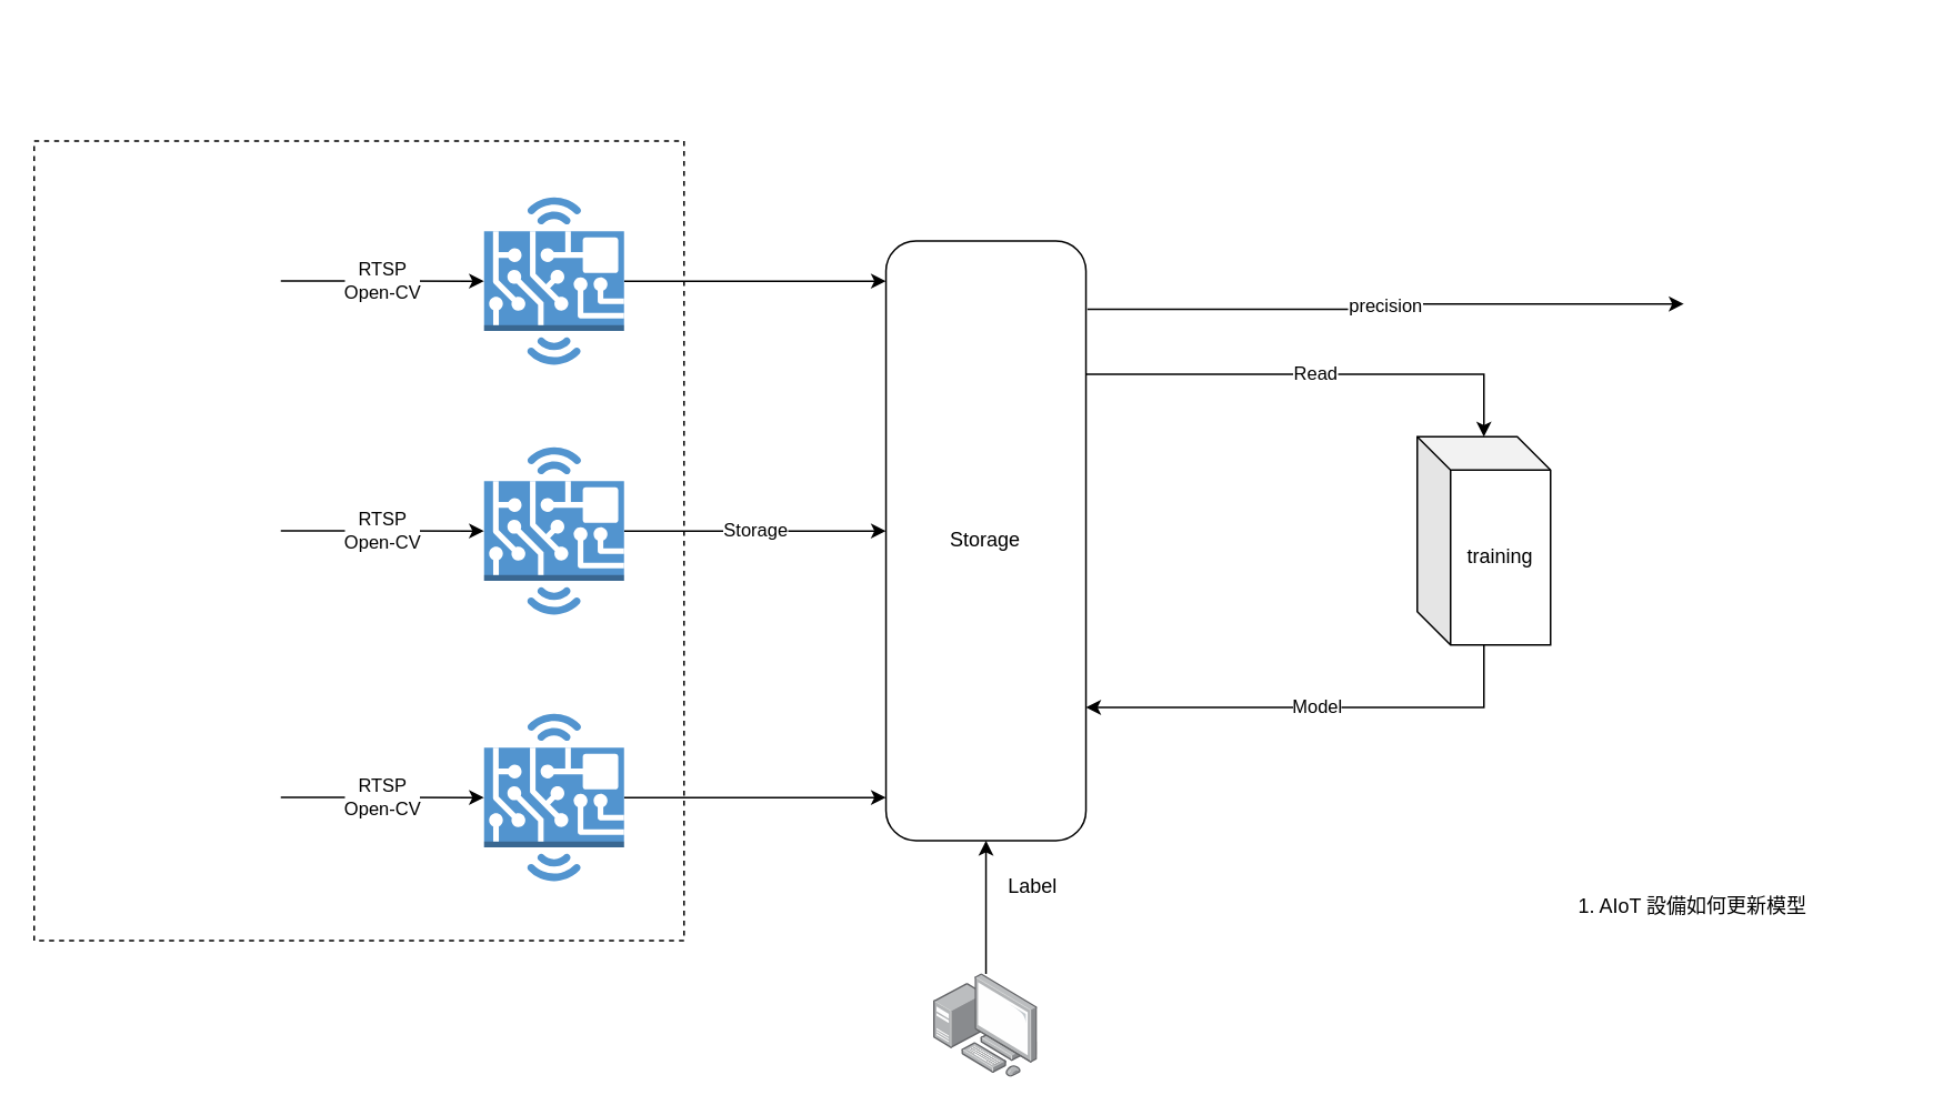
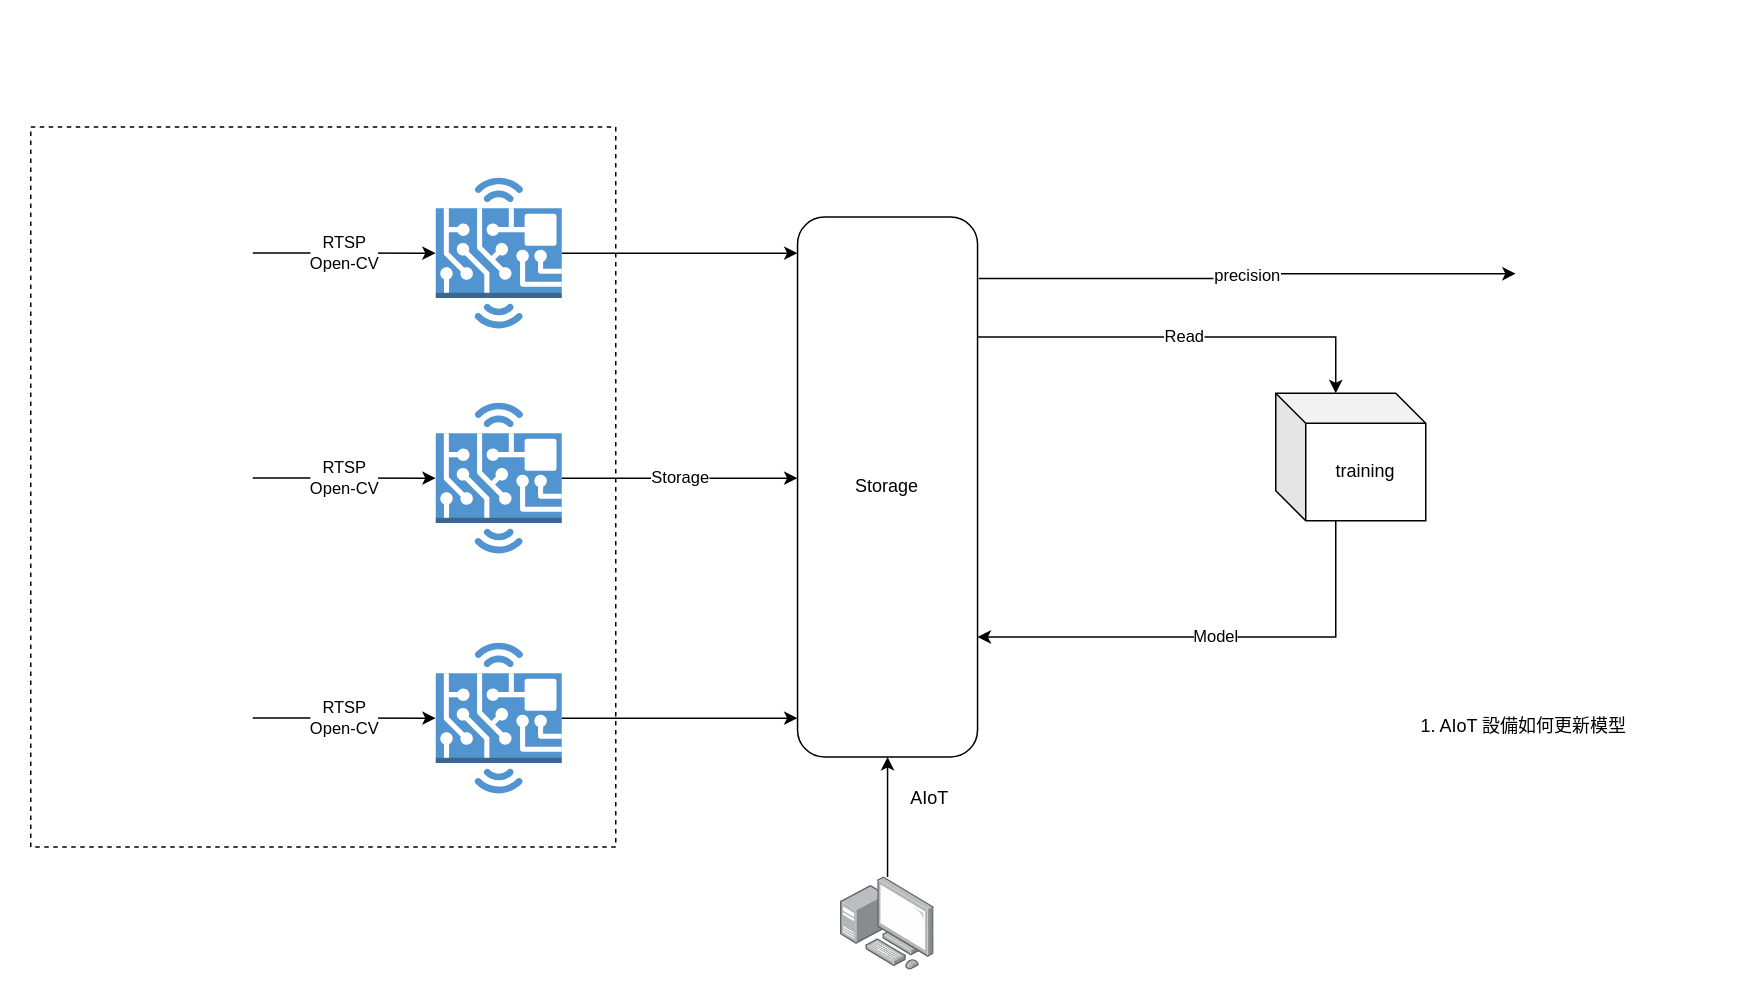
- <mxCell id="20" value="training" style="shape=cube;whiteSpace=wrap;html=1;boundedLbl=1;backgroundOutline=1;darkOpacity=0.05;darkOpacity2=0.1;" vertex="1" parent="1"><mxGeometry x="850" y="261.5" width="80" height="125" as="geometry" /></mxCell>
+ <mxCell id="20" value="training" style="shape=cube;whiteSpace=wrap;html=1;boundedLbl=1;backgroundOutline=1;darkOpacity=0.05;darkOpacity2=0.1;" vertex="1" parent="1"><mxGeometry x="850" y="261.5" width="100" height="85" as="geometry" /></mxCell>
- <mxCell id="23" value="Label" style="text;html=1;align=center;verticalAlign=middle;resizable=0;points=[];autosize=1;" vertex="1" parent="1"><mxGeometry x="598.8" y="522" width="40" height="20" as="geometry" /></mxCell>
+ <mxCell id="23" value="AIoT" style="text;html=1;align=center;verticalAlign=middle;resizable=0;points=[];autosize=1;" vertex="1" parent="1"><mxGeometry x="598.8" y="522" width="40" height="20" as="geometry" /></mxCell>
- <mxCell id="25" value="1. AIoT 設備如何更新模型" style="text;html=1;align=center;verticalAlign=middle;resizable=0;points=[];autosize=1;" vertex="1" parent="1"><mxGeometry x="940" y="534" width="150" height="20" as="geometry" /></mxCell>
+ <mxCell id="25" value="1. AIoT 設備如何更新模型" style="text;html=1;align=center;verticalAlign=middle;resizable=0;points=[];autosize=1;" vertex="1" parent="1"><mxGeometry x="940" y="474" width="150" height="20" as="geometry" /></mxCell>
